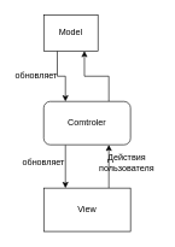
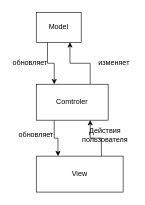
+ <mxCell id="10" value="изменяет" style="text;html=1;strokeColor=none;fillColor=none;align=center;verticalAlign=middle;whiteSpace=wrap;rounded=0;" vertex="1" parent="1"><mxGeometry x="160" y="90" width="60" height="30" as="geometry" /></mxCell>
- <mxCell id="6" value="Comtroler" style="whiteSpace=wrap;html=1;rounded=1;" vertex="1" parent="1"><mxGeometry x="60" y="140" width="120" height="60" as="geometry" /></mxCell>
+ <mxCell id="6" value="Comtroler" style="rounded=0;whiteSpace=wrap;html=1;" vertex="1" parent="1"><mxGeometry x="60" y="140" width="120" height="60" as="geometry" /></mxCell>
- <mxCell id="8" value="View" style="rounded=0;whiteSpace=wrap;html=1;" vertex="1" parent="1"><mxGeometry x="60" y="260" width="120" height="60" as="geometry" /></mxCell>
+ <mxCell id="8" value="View" style="rounded=0;whiteSpace=wrap;html=1;" vertex="1" parent="1"><mxGeometry x="60" y="260" width="145" height="60" as="geometry" /></mxCell>
